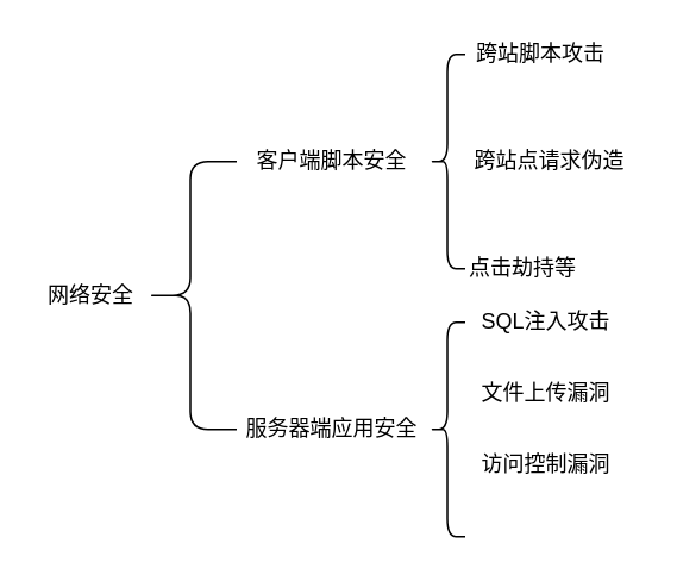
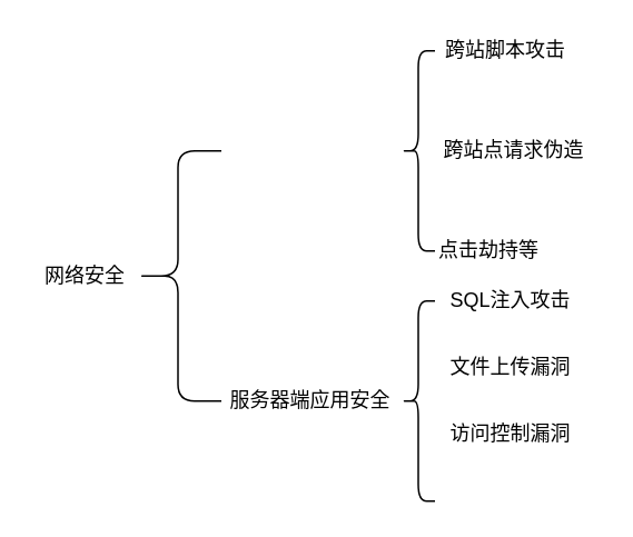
- <mxCell id="3" value="客户端脚本安全" style="text;html=1;align=center;verticalAlign=middle;resizable=0;points=[];autosize=1;" vertex="1" parent="1"><mxGeometry x="135" y="80" width="100" height="20" as="geometry" /></mxCell>
